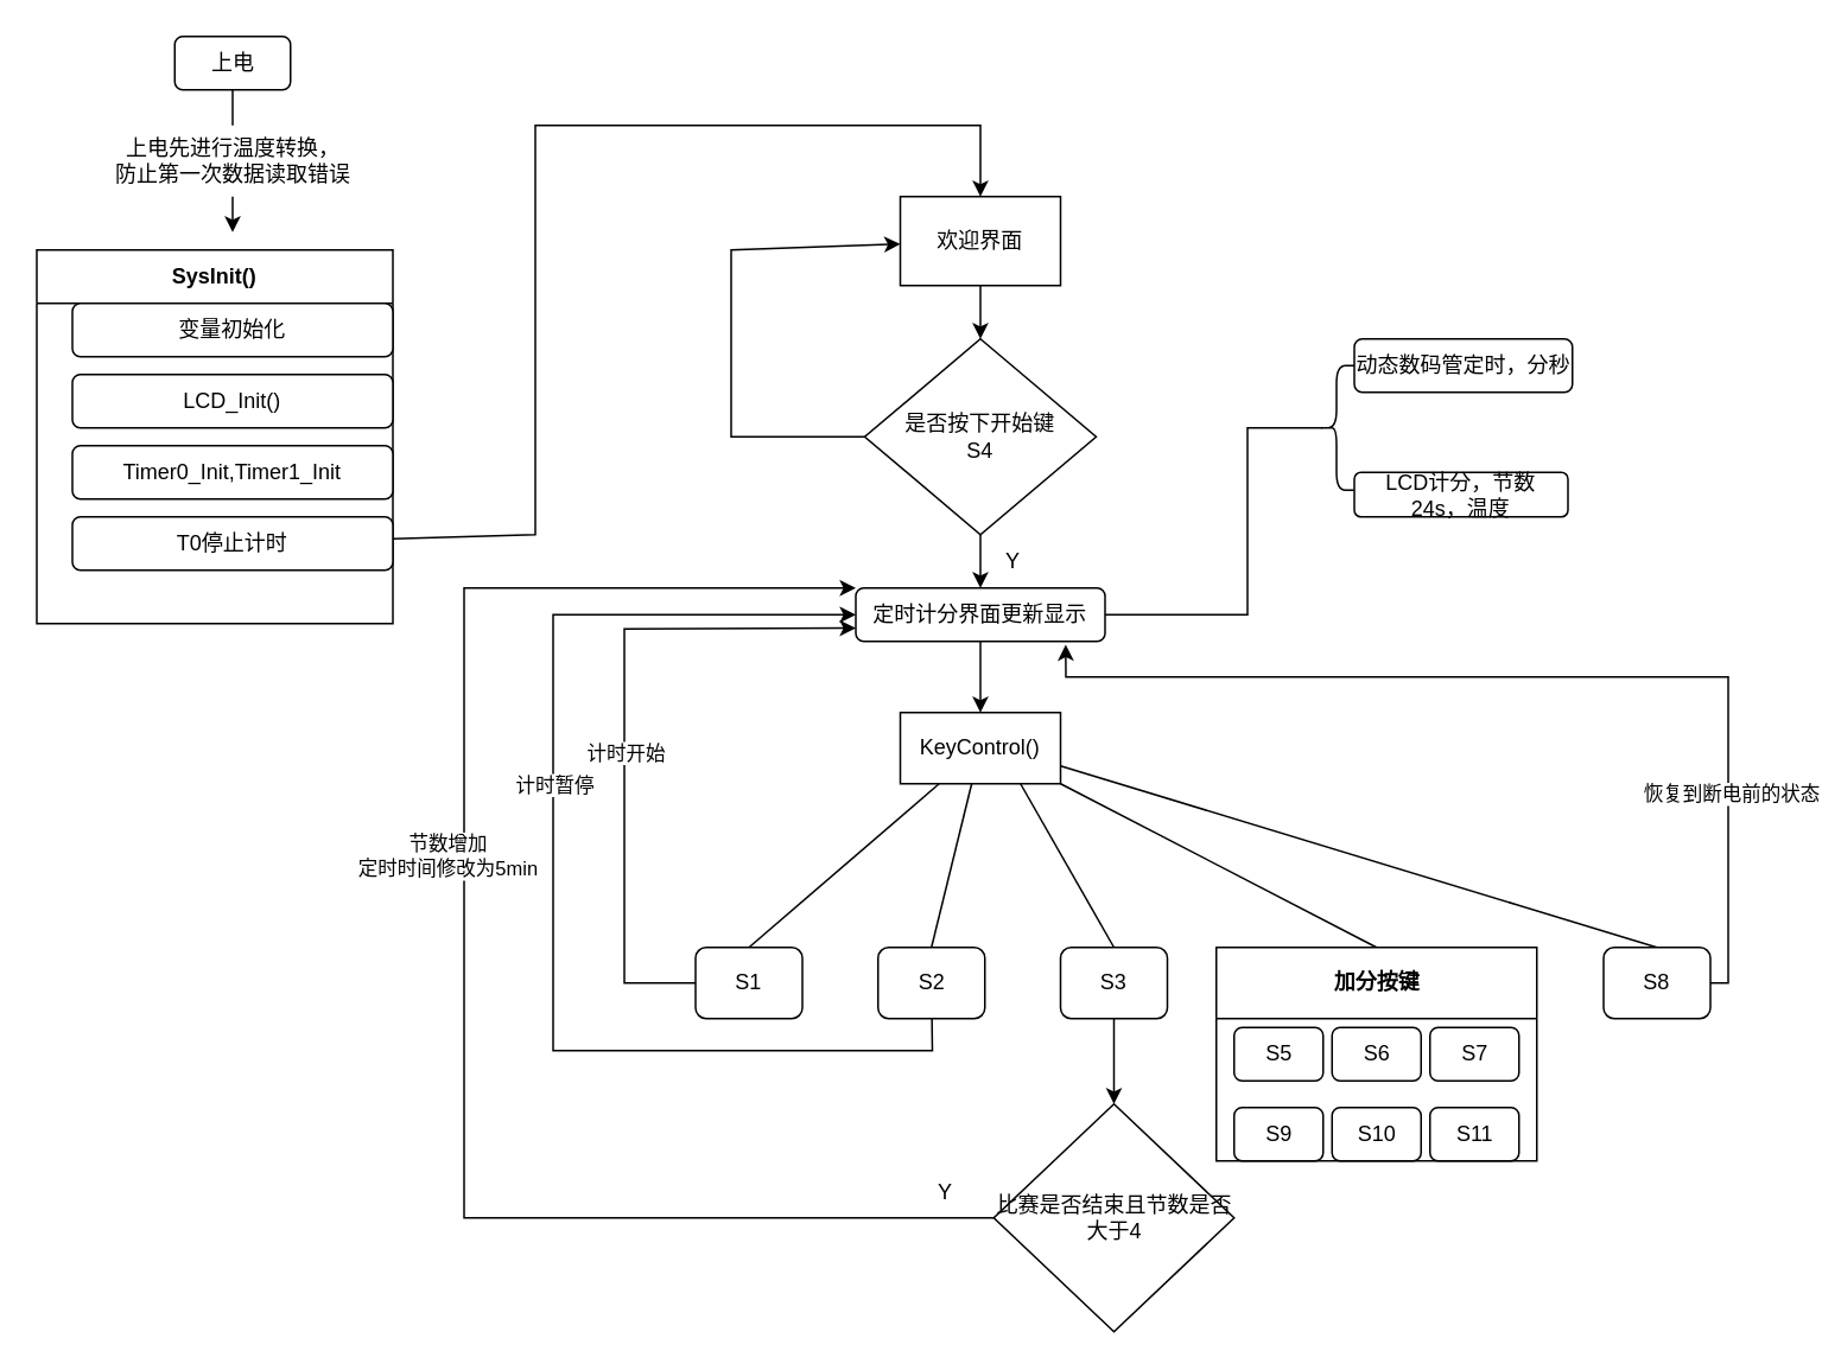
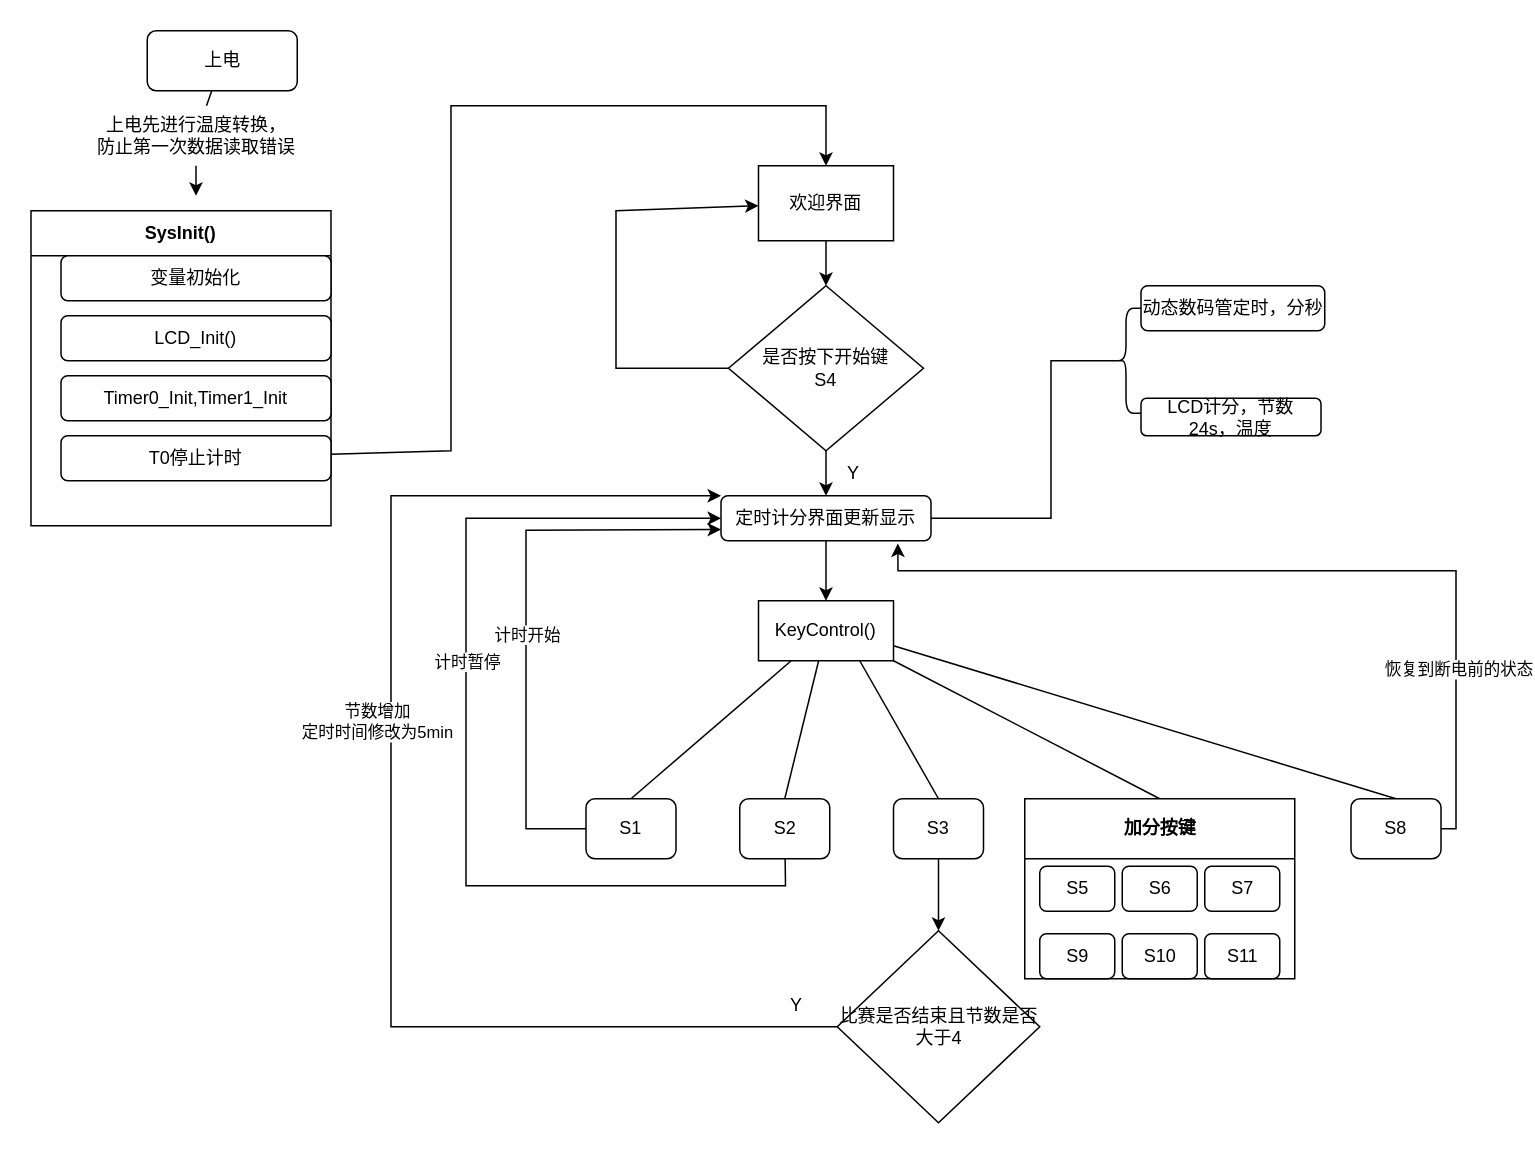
- <mxCell id="3" value="上电" style="rounded=1;whiteSpace=wrap;html=1;" parent="1" vertex="1"><mxGeometry x="97.5" y="20" width="65" height="30" as="geometry" /></mxCell>
+ <mxCell id="3" value="上电" style="rounded=1;whiteSpace=wrap;html=1;" parent="1" vertex="1"><mxGeometry x="97.5" y="20" width="100" height="40" as="geometry" /></mxCell>
